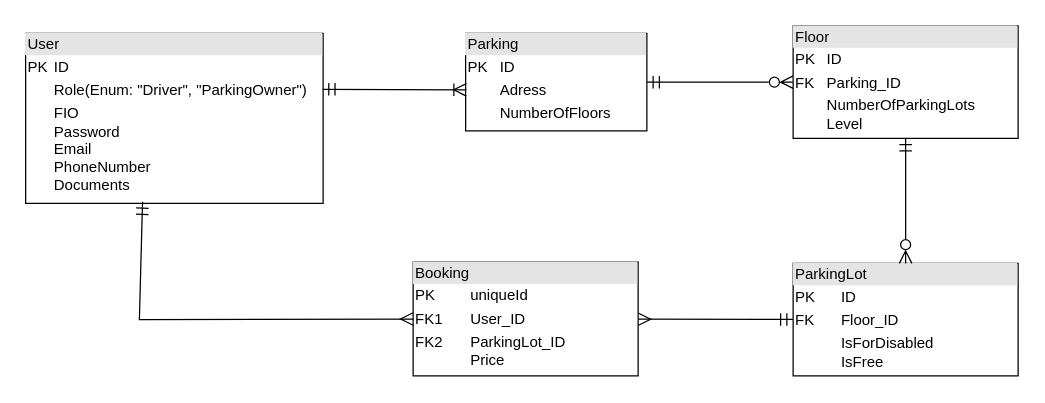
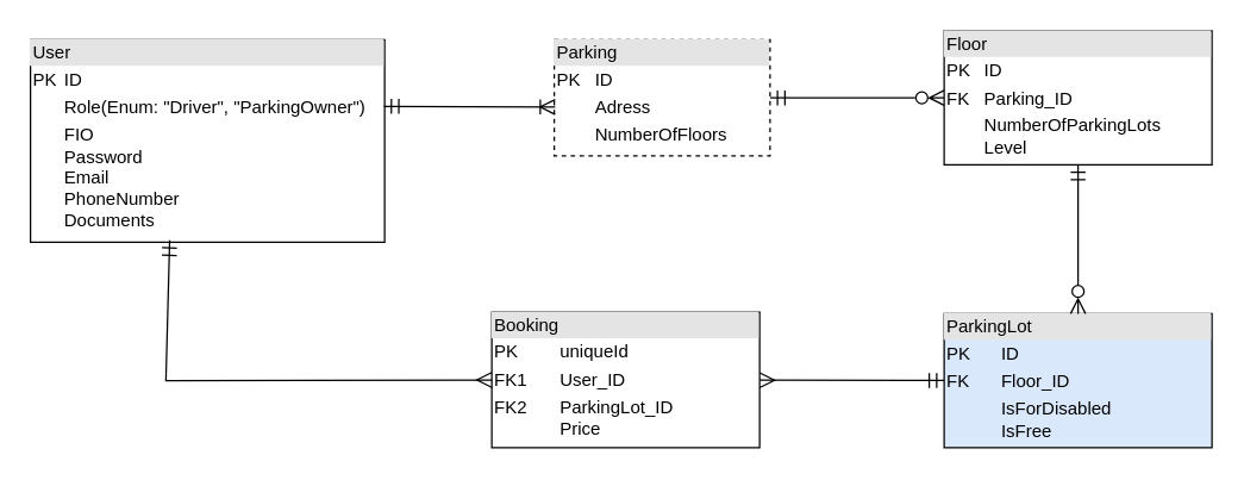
- <mxCell id="4" value="&lt;div style=&quot;box-sizing:border-box;width:100%;background:#e4e4e4;padding:2px;&quot;&gt;Parking&lt;/div&gt;&lt;table style=&quot;width:100%;font-size:1em;&quot; cellpadding=&quot;2&quot; cellspacing=&quot;0&quot;&gt;&lt;tbody&gt;&lt;tr&gt;&lt;td&gt;PK&lt;/td&gt;&lt;td&gt;ID&lt;/td&gt;&lt;/tr&gt;&lt;tr&gt;&lt;td&gt;&lt;br&gt;&lt;/td&gt;&lt;td&gt;Adress&lt;/td&gt;&lt;/tr&gt;&lt;tr&gt;&lt;td&gt;&lt;/td&gt;&lt;td&gt;NumberOfFloors&lt;/td&gt;&lt;/tr&gt;&lt;/tbody&gt;&lt;/table&gt;" style="verticalAlign=top;align=left;overflow=fill;html=1;whiteSpace=wrap;" vertex="1" parent="1"><mxGeometry x="372" y="26" width="145" height="78" as="geometry" /></mxCell>
+ <mxCell id="4" value="&lt;div style=&quot;box-sizing:border-box;width:100%;background:#e4e4e4;padding:2px;&quot;&gt;Parking&lt;/div&gt;&lt;table style=&quot;width:100%;font-size:1em;&quot; cellpadding=&quot;2&quot; cellspacing=&quot;0&quot;&gt;&lt;tbody&gt;&lt;tr&gt;&lt;td&gt;PK&lt;/td&gt;&lt;td&gt;ID&lt;/td&gt;&lt;/tr&gt;&lt;tr&gt;&lt;td&gt;&lt;br&gt;&lt;/td&gt;&lt;td&gt;Adress&lt;/td&gt;&lt;/tr&gt;&lt;tr&gt;&lt;td&gt;&lt;/td&gt;&lt;td&gt;NumberOfFloors&lt;/td&gt;&lt;/tr&gt;&lt;/tbody&gt;&lt;/table&gt;" style="verticalAlign=top;align=left;overflow=fill;html=1;whiteSpace=wrap;dashed=1;" vertex="1" parent="1"><mxGeometry x="372" y="26" width="145" height="78" as="geometry" /></mxCell>
- <mxCell id="7" value="&lt;div style=&quot;box-sizing:border-box;width:100%;background:#e4e4e4;padding:2px;&quot;&gt;ParkingLot&lt;/div&gt;&lt;table style=&quot;width:100%;font-size:1em;&quot; cellpadding=&quot;2&quot; cellspacing=&quot;0&quot;&gt;&lt;tbody&gt;&lt;tr&gt;&lt;td&gt;PK&lt;/td&gt;&lt;td&gt;ID&lt;/td&gt;&lt;/tr&gt;&lt;tr&gt;&lt;td&gt;FK&lt;/td&gt;&lt;td&gt;Floor_ID&lt;/td&gt;&lt;/tr&gt;&lt;tr&gt;&lt;td&gt;&lt;/td&gt;&lt;td&gt;IsForDisabled&lt;br&gt;IsFree&lt;/td&gt;&lt;/tr&gt;&lt;/tbody&gt;&lt;/table&gt;" style="verticalAlign=top;align=left;overflow=fill;html=1;whiteSpace=wrap;" vertex="1" parent="1"><mxGeometry x="634" y="210" width="180" height="90" as="geometry" /></mxCell>
+ <mxCell id="7" value="&lt;div style=&quot;box-sizing:border-box;width:100%;background:#e4e4e4;padding:2px;&quot;&gt;ParkingLot&lt;/div&gt;&lt;table style=&quot;width:100%;font-size:1em;&quot; cellpadding=&quot;2&quot; cellspacing=&quot;0&quot;&gt;&lt;tbody&gt;&lt;tr&gt;&lt;td&gt;PK&lt;/td&gt;&lt;td&gt;ID&lt;/td&gt;&lt;/tr&gt;&lt;tr&gt;&lt;td&gt;FK&lt;/td&gt;&lt;td&gt;Floor_ID&lt;/td&gt;&lt;/tr&gt;&lt;tr&gt;&lt;td&gt;&lt;/td&gt;&lt;td&gt;IsForDisabled&lt;br&gt;IsFree&lt;/td&gt;&lt;/tr&gt;&lt;/tbody&gt;&lt;/table&gt;" style="verticalAlign=top;align=left;overflow=fill;html=1;whiteSpace=wrap;fillColor=#dae8fc;" vertex="1" parent="1"><mxGeometry x="634" y="210" width="180" height="90" as="geometry" /></mxCell>
